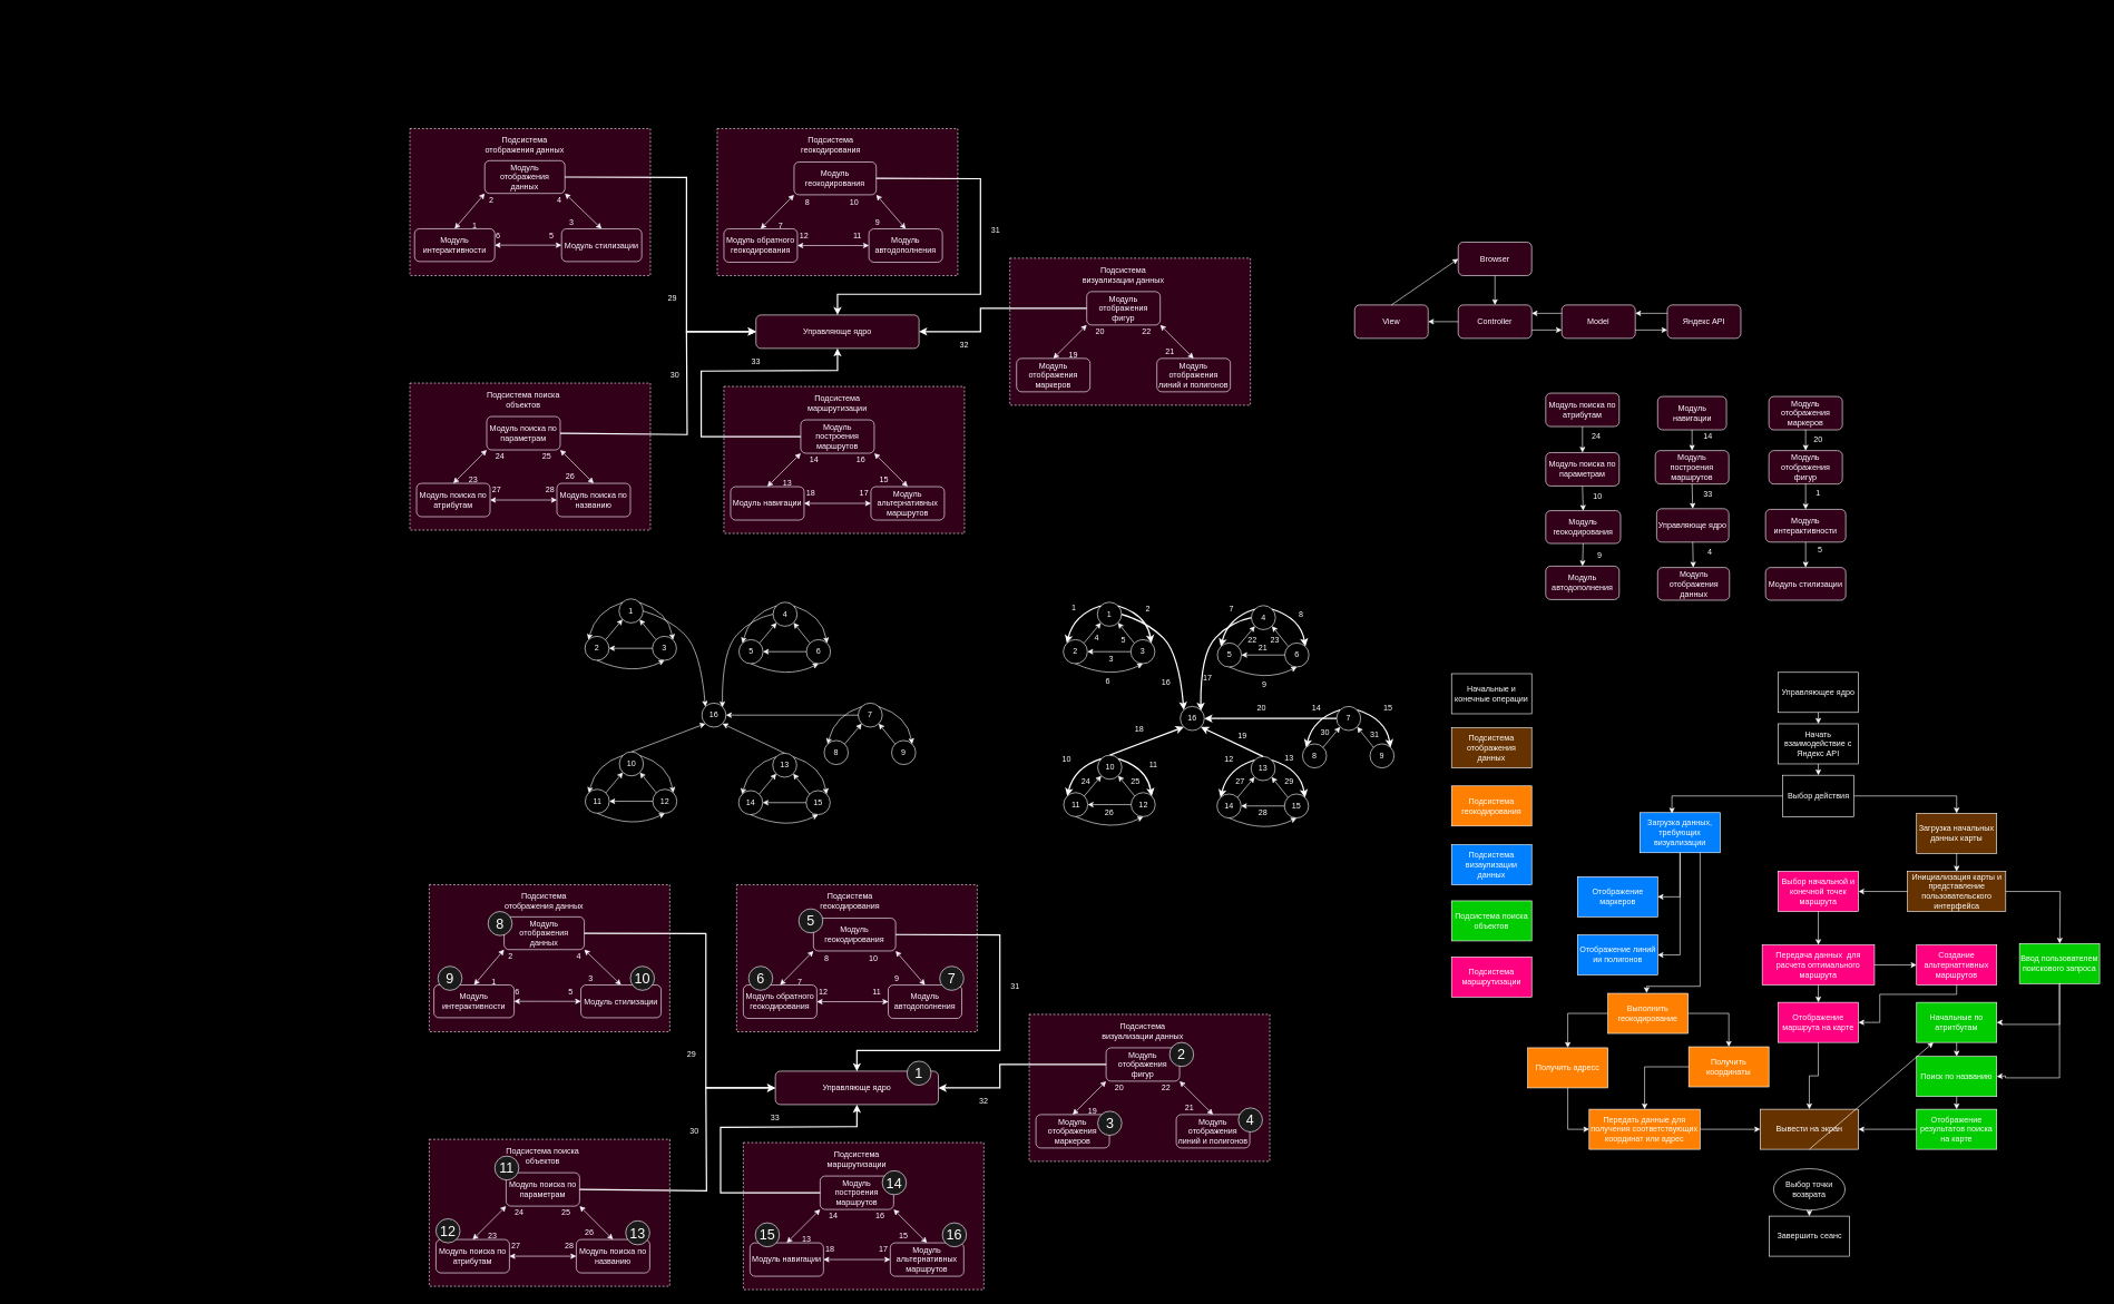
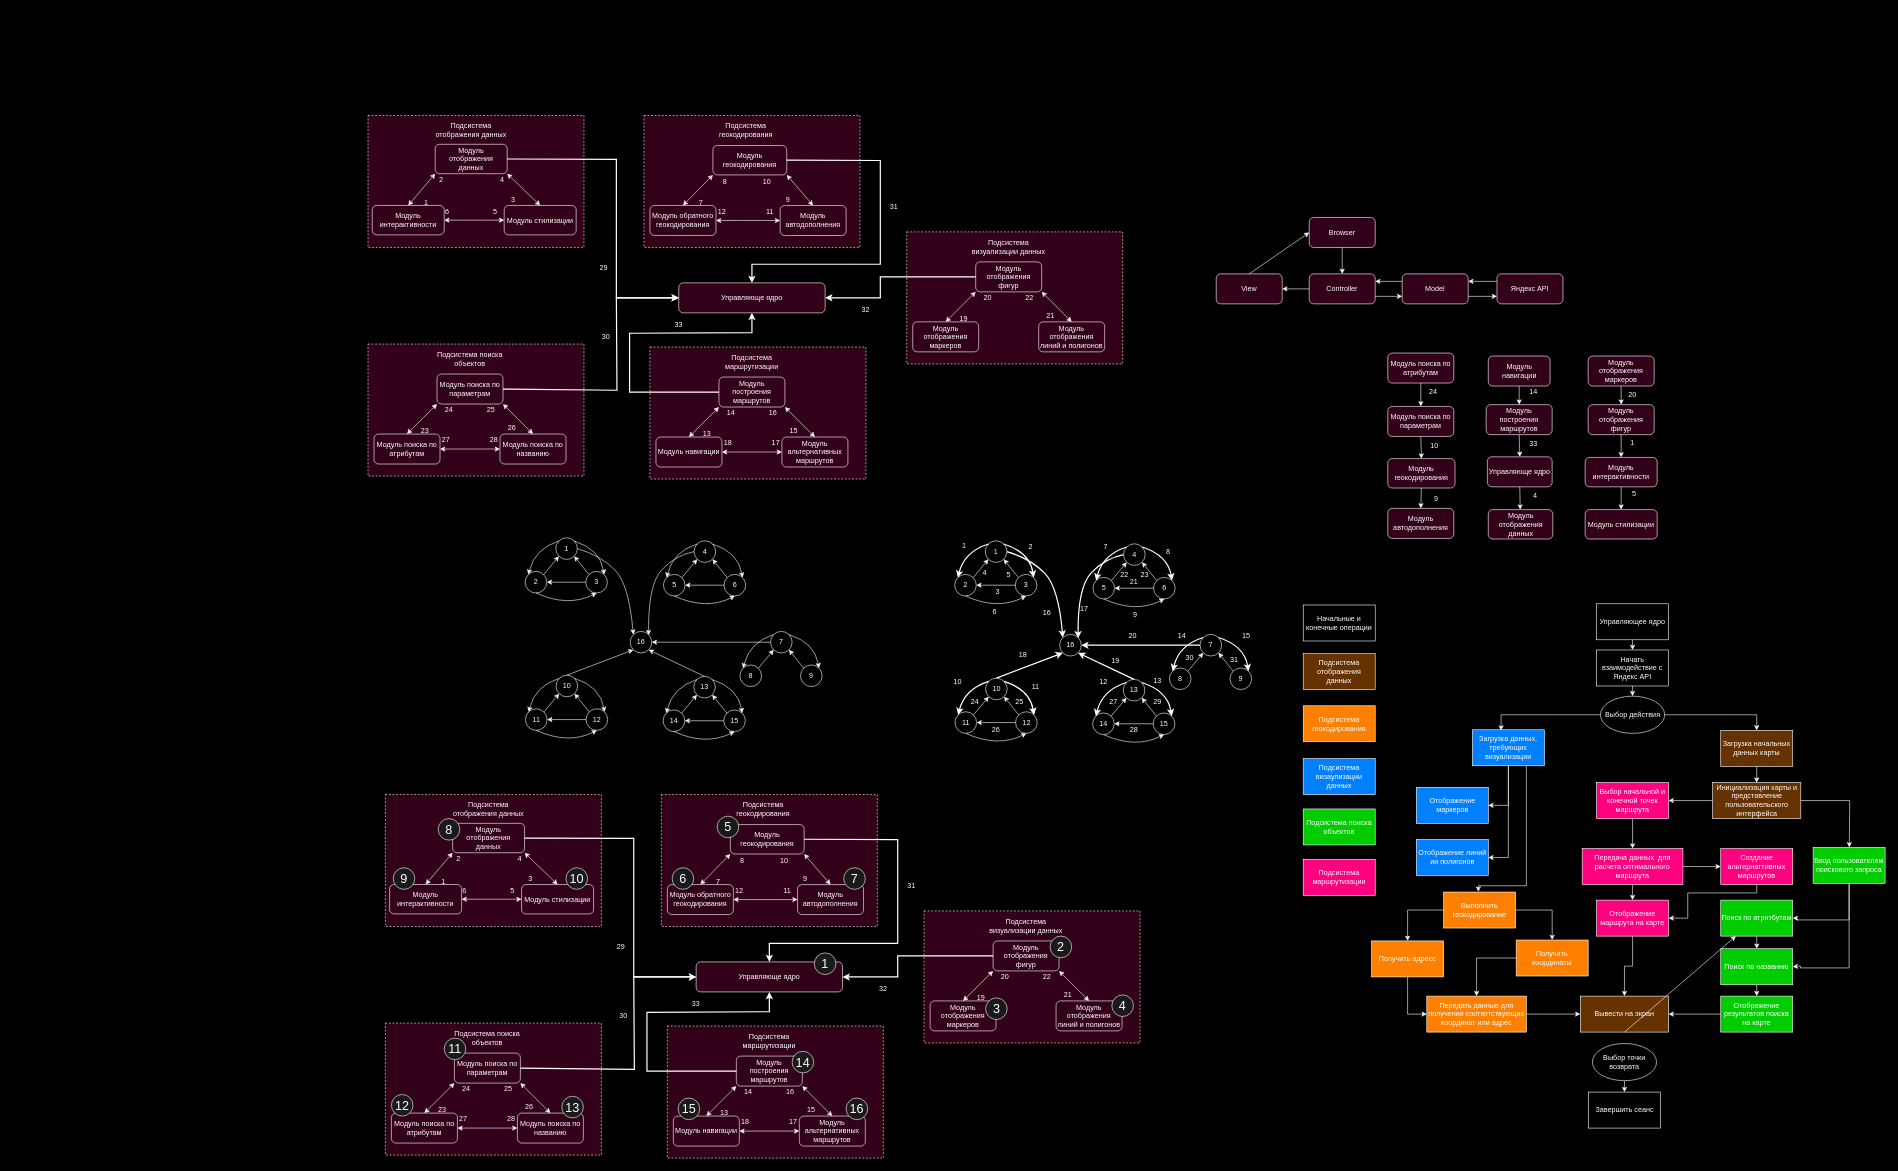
- <mxCell id="369" value="&lt;font color=&quot;#ffffff&quot;&gt;Выбор действия&lt;/font&gt;" style="whiteSpace=wrap;html=1;fillColor=#000000;strokeColor=#FFFFFF;rounded=0;" vertex="1" parent="1"><mxGeometry x="2667.5" y="1160" width="107" height="62" as="geometry" /></mxCell>
+ <mxCell id="369" value="&lt;font color=&quot;#ffffff&quot;&gt;Выбор действия&lt;/font&gt;" style="ellipse;whiteSpace=wrap;html=1;fillColor=#000000;strokeColor=#FFFFFF;" vertex="1" parent="1"><mxGeometry x="2667.5" y="1160" width="107" height="62" as="geometry" /></mxCell>
- <mxCell id="379" value="&lt;font color=&quot;#ffffff&quot;&gt;Начальные по атритбутам&lt;/font&gt;" style="rounded=0;whiteSpace=wrap;html=1;fillColor=#00CC00;strokeColor=#FFFFFF;" vertex="1" parent="1"><mxGeometry x="2868" y="1500" width="120" height="60" as="geometry" /></mxCell>
+ <mxCell id="379" value="&lt;font color=&quot;#ffffff&quot;&gt;Поиск по атритбутам&lt;/font&gt;" style="rounded=0;whiteSpace=wrap;html=1;fillColor=#00CC00;strokeColor=#FFFFFF;" vertex="1" parent="1"><mxGeometry x="2868" y="1500" width="120" height="60" as="geometry" /></mxCell>
- <mxCell id="352" value="&lt;font color=&quot;#ffffff&quot;&gt;Выбор точки возврата&lt;/font&gt;" style="ellipse;whiteSpace=wrap;html=1;fillColor=#000000;strokeColor=#FFFFFF;" vertex="1" parent="1"><mxGeometry x="2654" y="1749" width="107" height="62" as="geometry" /></mxCell>
+ <mxCell id="352" value="&lt;font color=&quot;#ffffff&quot;&gt;Выбор точки возврата&lt;/font&gt;" style="ellipse;whiteSpace=wrap;html=1;fillColor=#000000;strokeColor=#FFFFFF;" vertex="1" parent="1"><mxGeometry x="2654" y="1739" width="107" height="62" as="geometry" /></mxCell>
